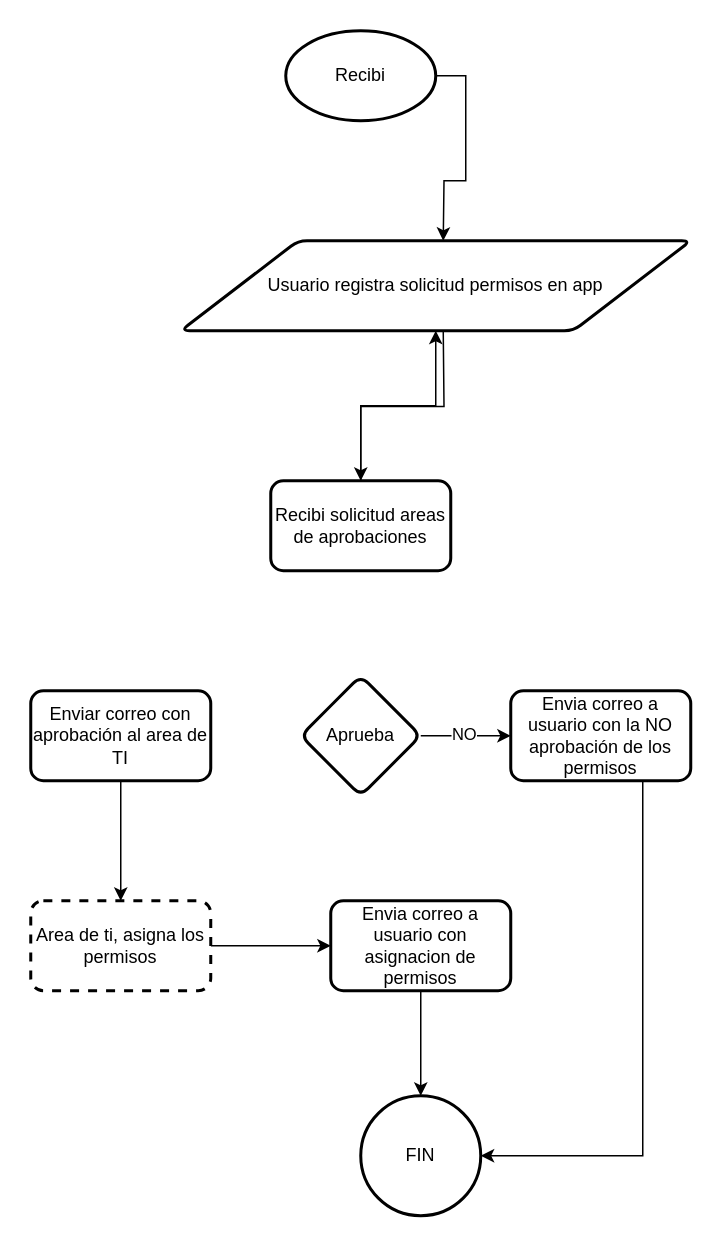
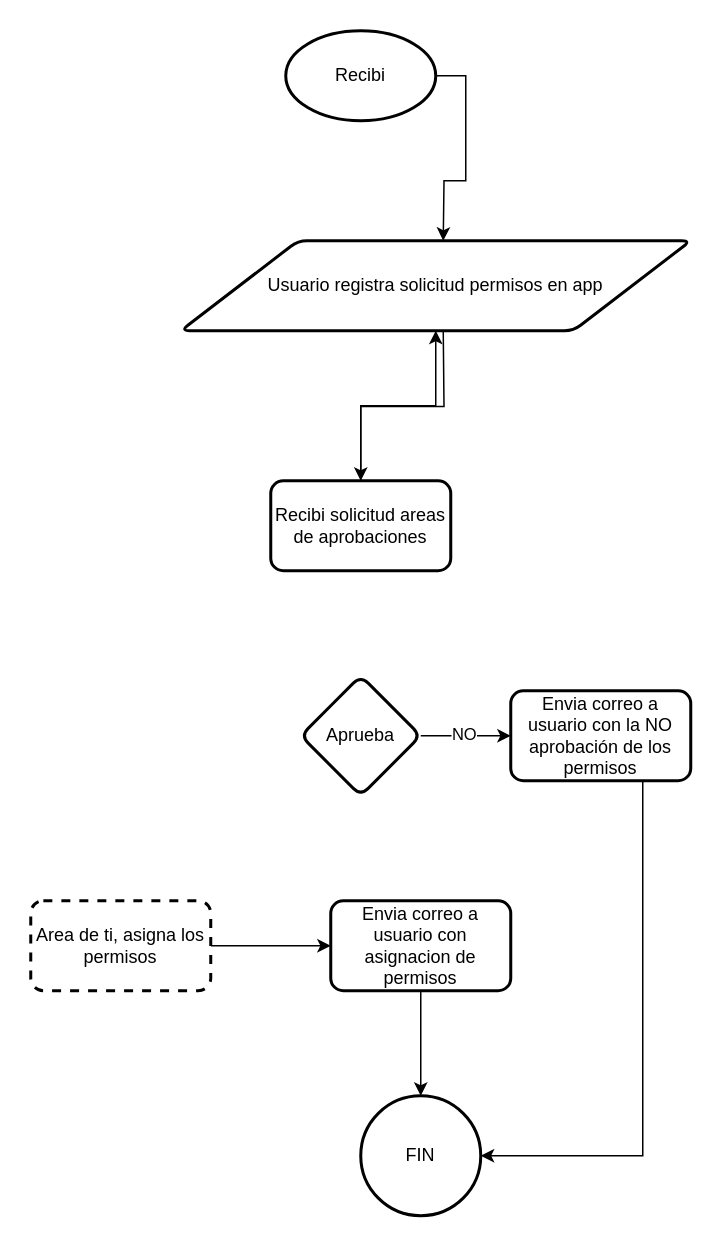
- <mxCell id="13" value="Enviar correo con aprobación al area de TI" style="whiteSpace=wrap;html=1;rounded=1;arcSize=14;strokeWidth=2;" vertex="1" parent="1"><mxGeometry x="20" y="460" width="120" height="60" as="geometry" /></mxCell>
- <mxCell id="12" value="" style="edgeStyle=orthogonalEdgeStyle;rounded=0;orthogonalLoop=1;jettySize=auto;html=1;" edge="1" parent="1" source="13" target="15"><mxGeometry relative="1" as="geometry" /></mxCell>
